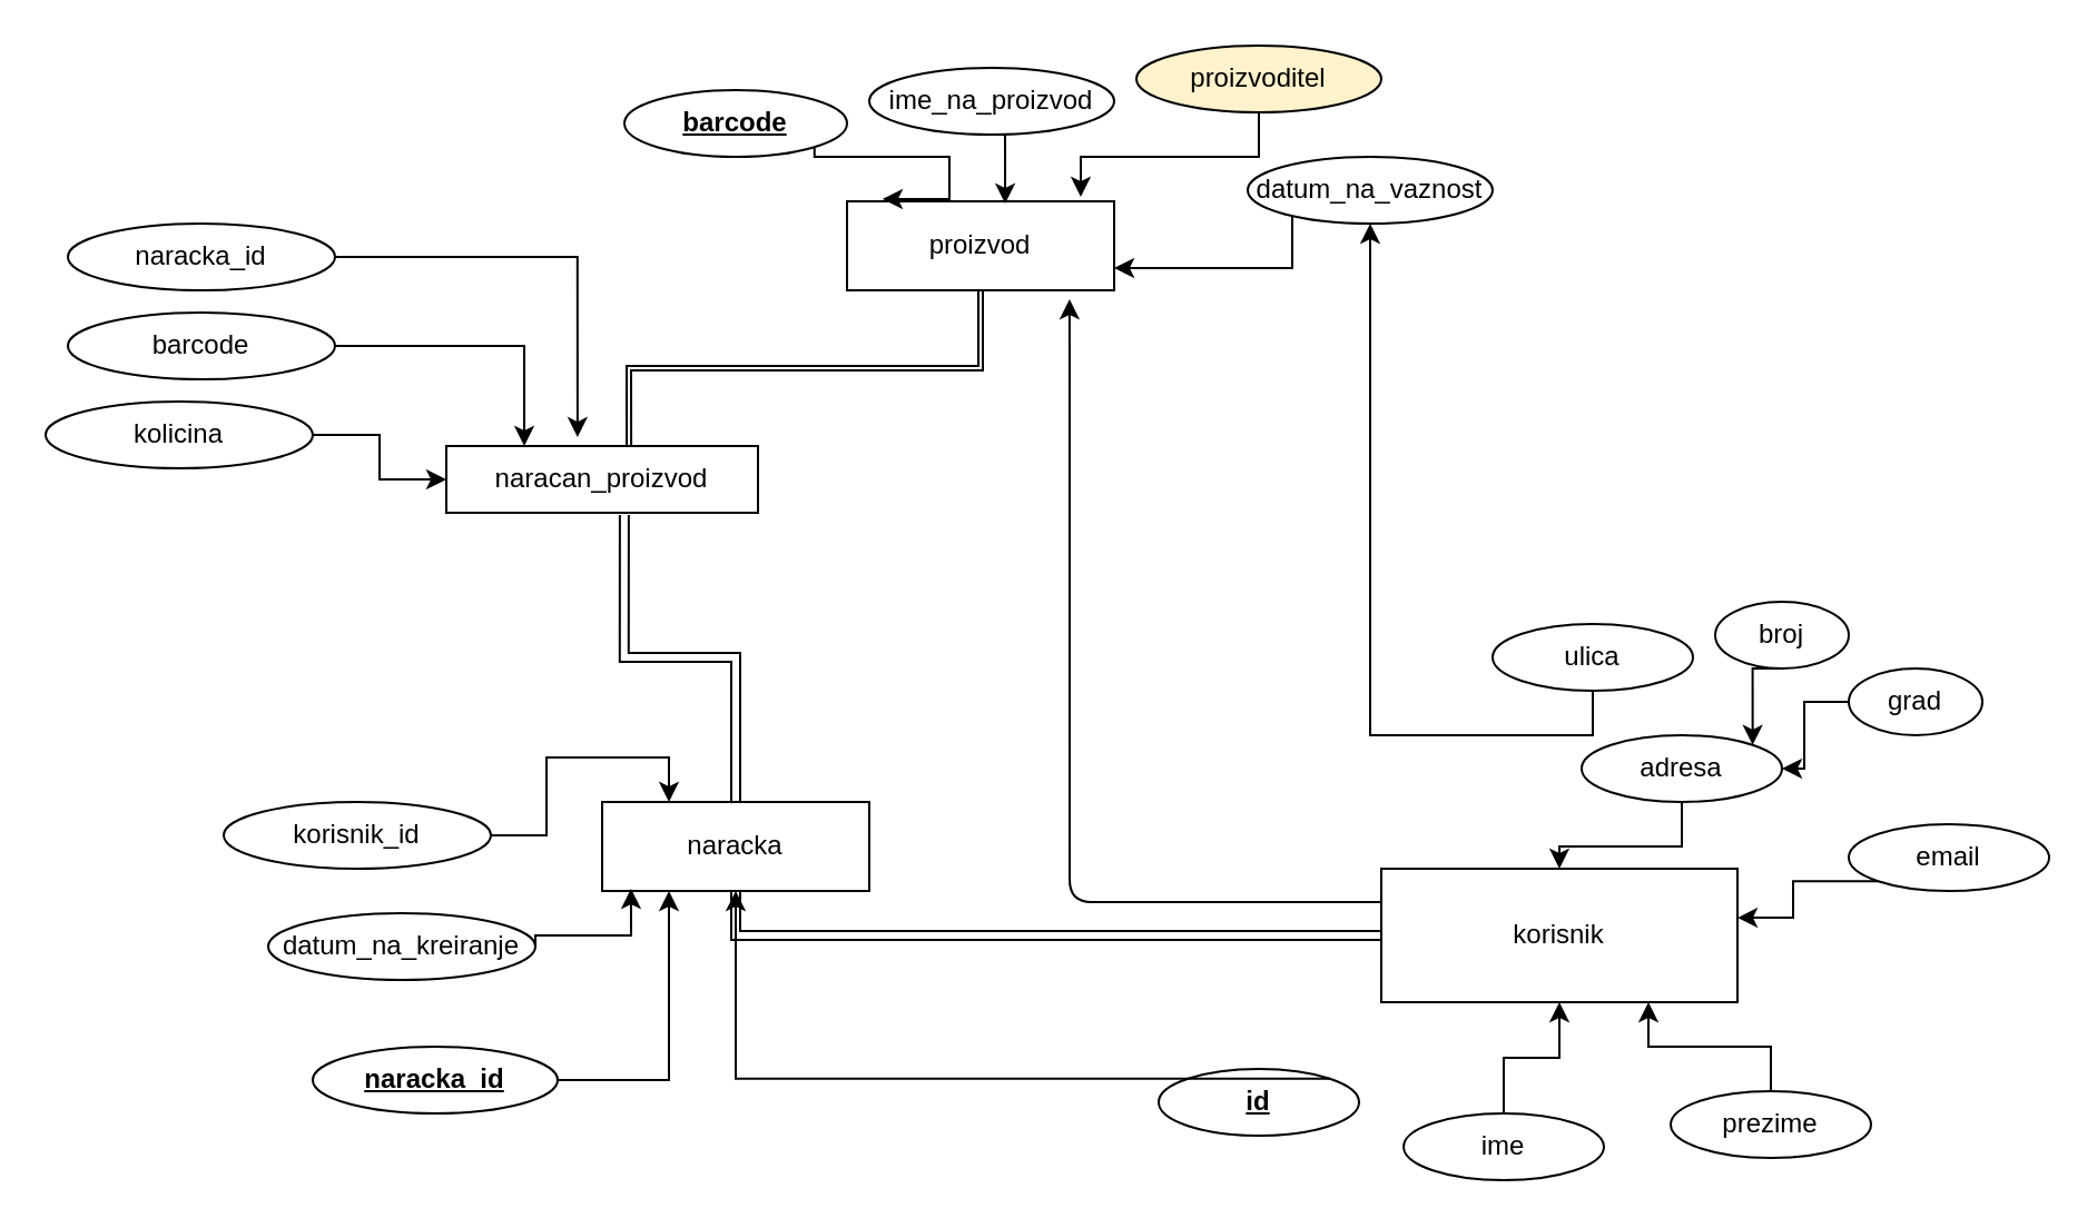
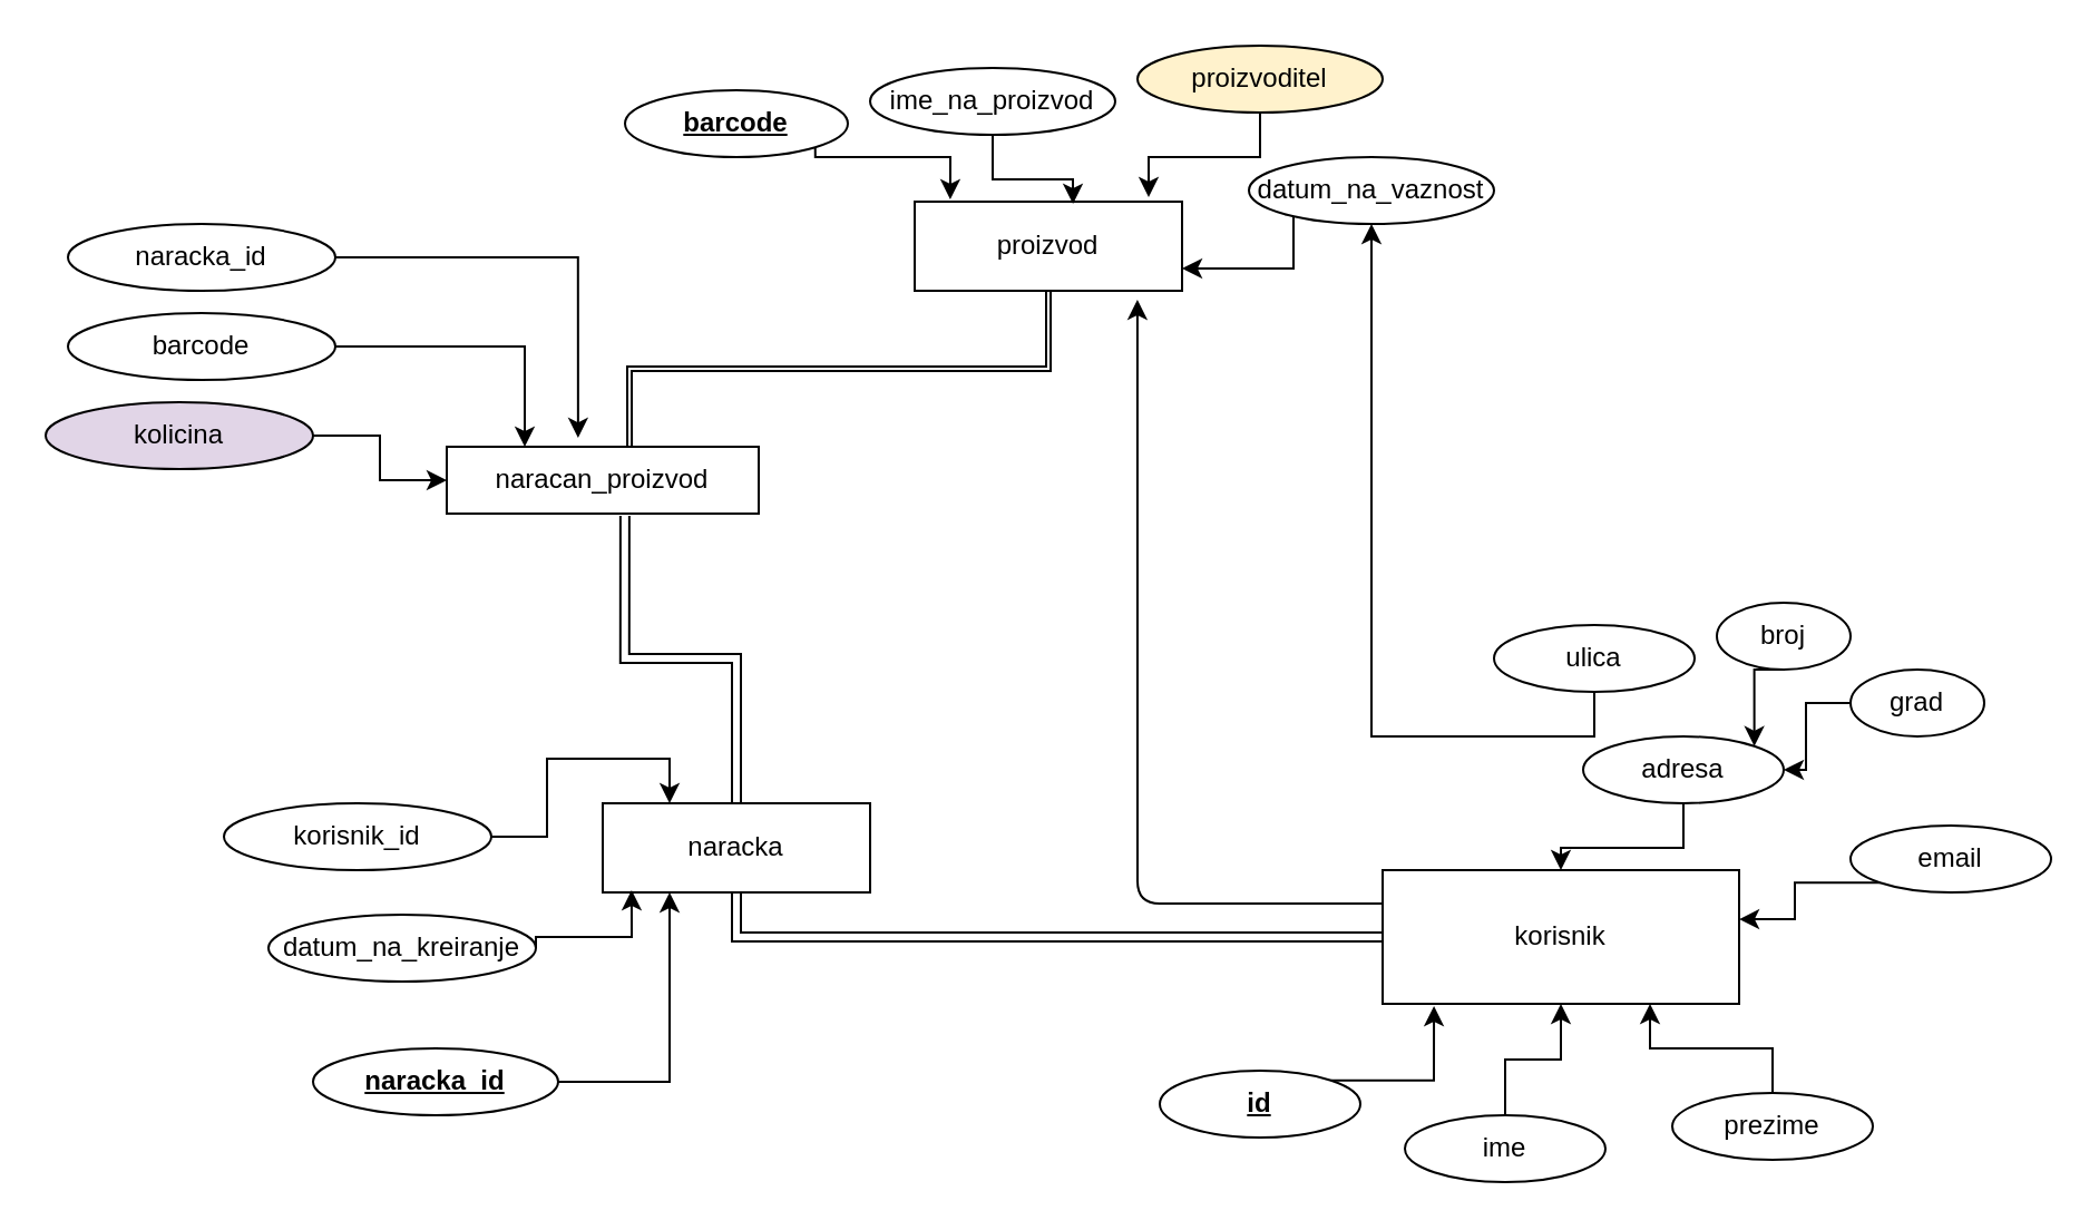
- <mxCell id="20" value="proizvod" style="rounded=0;whiteSpace=wrap;html=1;" vertex="1" parent="1"><mxGeometry x="380" y="90" width="120" height="40" as="geometry" /></mxCell>
+ <mxCell id="20" value="proizvod" style="rounded=0;whiteSpace=wrap;html=1;" vertex="1" parent="1"><mxGeometry x="410" y="90" width="120" height="40" as="geometry" /></mxCell>
- <mxCell id="42" value="kolicina" style="ellipse;whiteSpace=wrap;html=1;" vertex="1" parent="1"><mxGeometry x="20" y="180" width="120" height="30" as="geometry" /></mxCell>
+ <mxCell id="42" value="kolicina" style="ellipse;whiteSpace=wrap;html=1;fillColor=#e1d5e7;" vertex="1" parent="1"><mxGeometry x="20" y="180" width="120" height="30" as="geometry" /></mxCell>
- <mxCell id="19" style="edgeStyle=orthogonalEdgeStyle;rounded=0;orthogonalLoop=1;jettySize=auto;html=1;exitX=1;exitY=0;exitDx=0;exitDy=0;" edge="1" parent="1" source="4" target="26"><mxGeometry relative="1" as="geometry" /></mxCell>
+ <mxCell id="19" style="edgeStyle=orthogonalEdgeStyle;rounded=0;orthogonalLoop=1;jettySize=auto;html=1;exitX=1;exitY=0;exitDx=0;exitDy=0;entryX=0.144;entryY=1.017;entryDx=0;entryDy=0;entryPerimeter=0;" edge="1" parent="1" source="4" target="3"><mxGeometry relative="1" as="geometry" /></mxCell>
